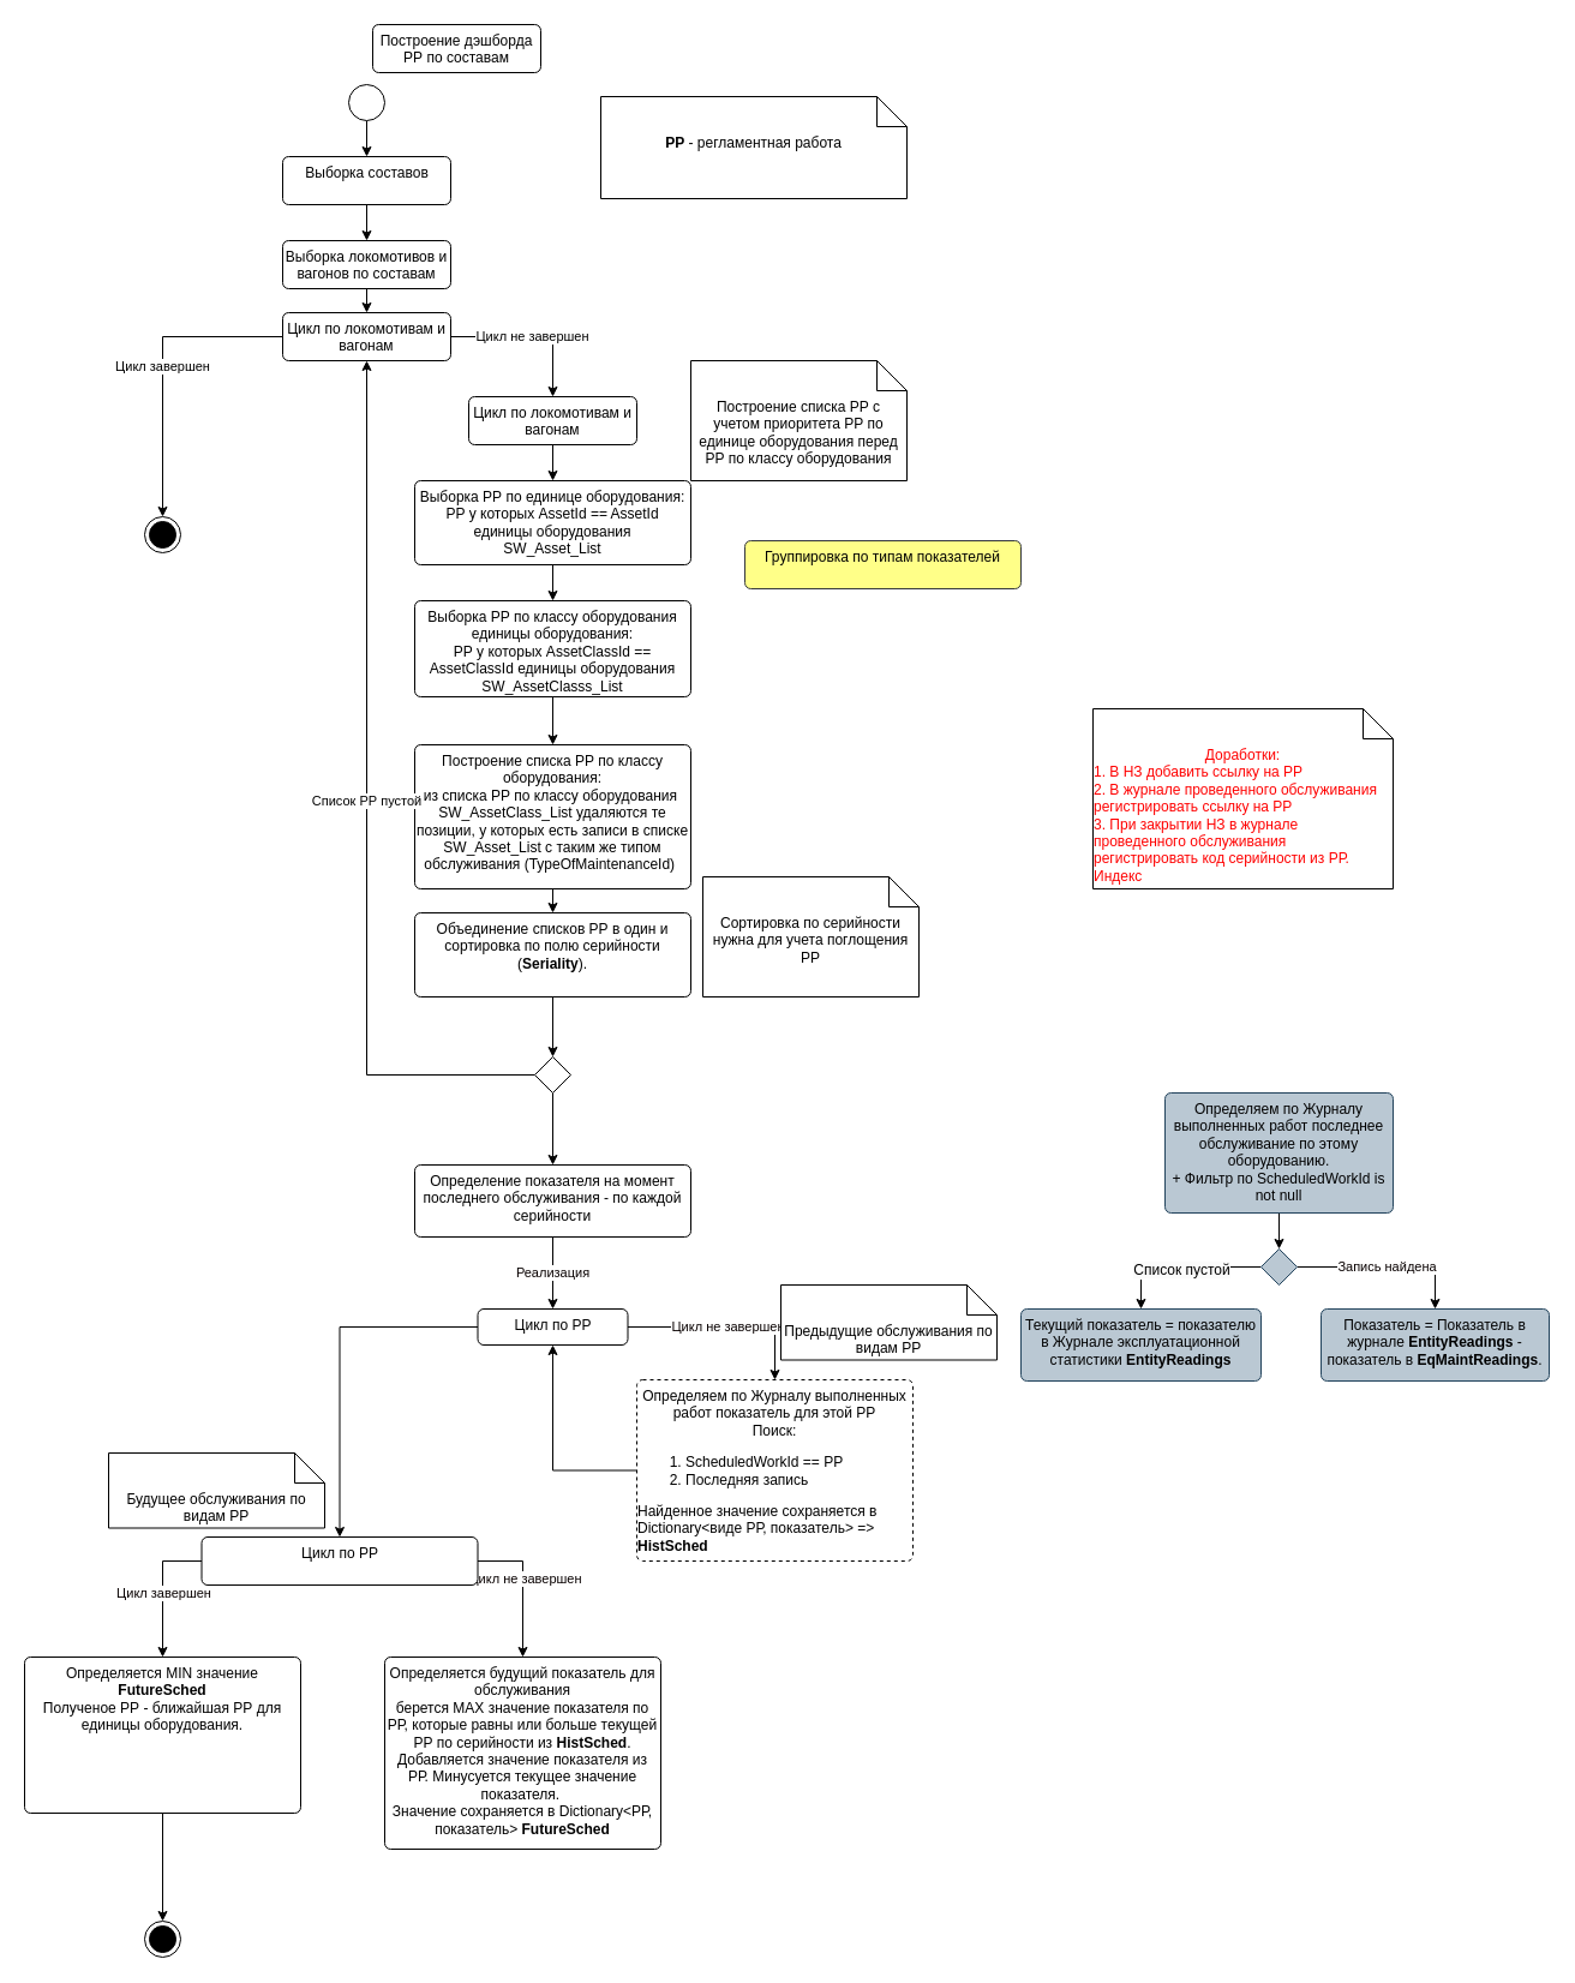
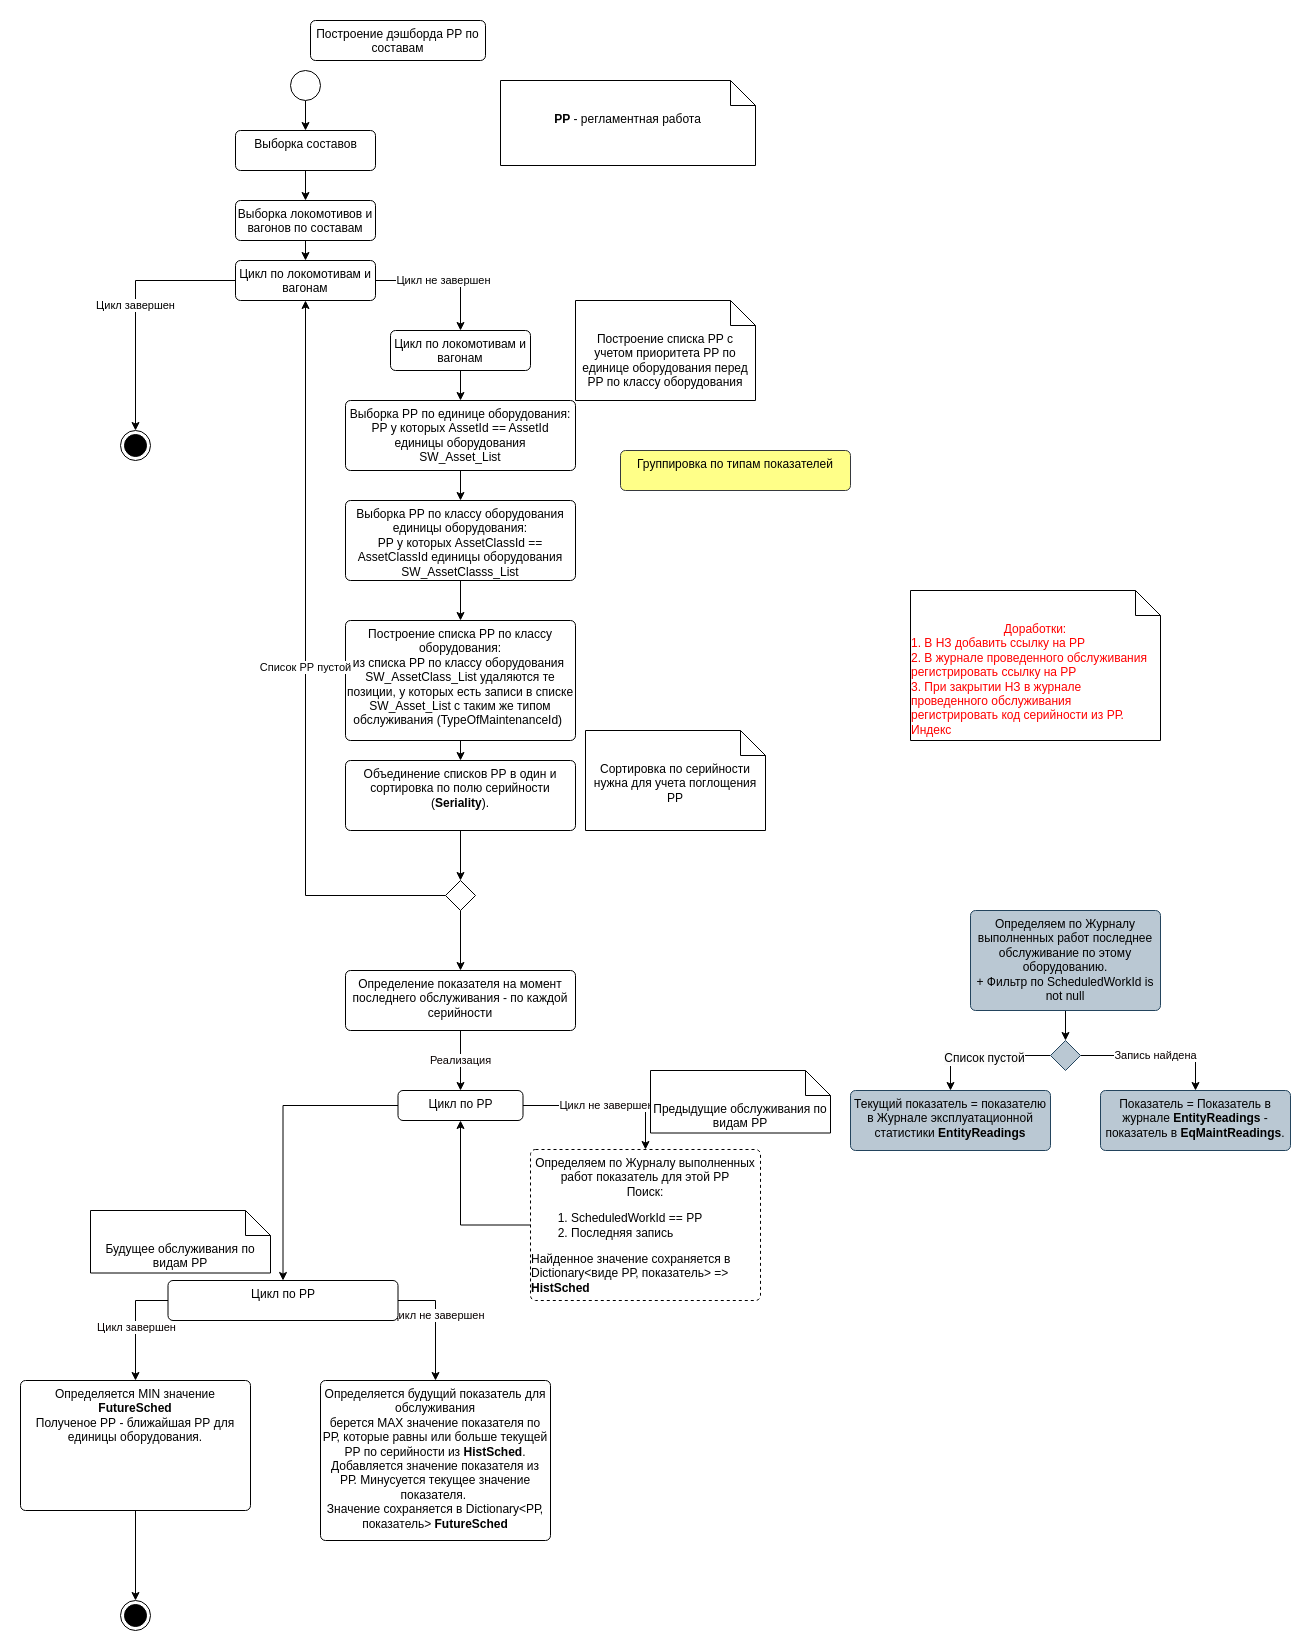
- <mxCell id="4" value="Построение дэшборда РР по составам" style="html=1;align=center;verticalAlign=top;rounded=1;absoluteArcSize=1;arcSize=10;dashed=0;whiteSpace=wrap;" parent="1" vertex="1"><mxGeometry x="310" y="20" width="140" height="40" as="geometry" /></mxCell>
+ <mxCell id="4" value="Построение дэшборда РР по составам" style="html=1;align=center;verticalAlign=top;rounded=1;absoluteArcSize=1;arcSize=10;dashed=0;whiteSpace=wrap;" parent="1" vertex="1"><mxGeometry x="310" y="20" width="175" height="40" as="geometry" /></mxCell>
